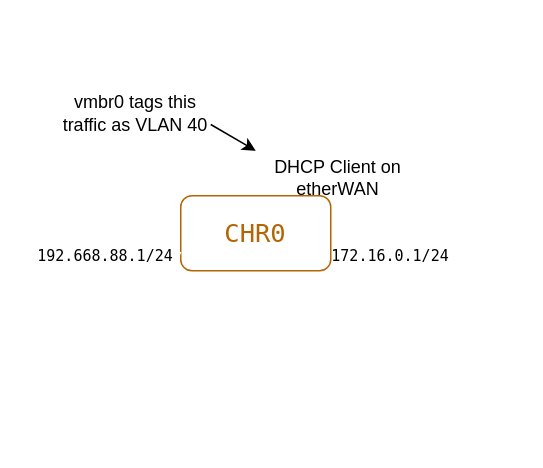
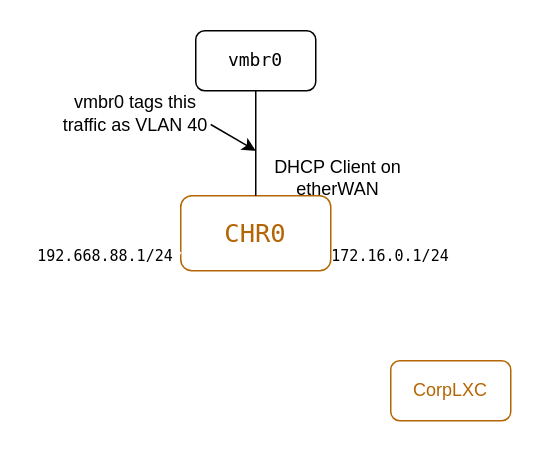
+ <mxCell id="6" value="&lt;pre&gt;vmbr0&lt;/pre&gt;" style="rounded=1;whiteSpace=wrap;html=1;strokeColor=light-dark(#000000,#000099);" vertex="1" parent="1"><mxGeometry x="130" y="20" width="80" height="40" as="geometry" /></mxCell>
+ <mxCell id="7" value="" style="endArrow=none;html=1;rounded=0;entryX=0.5;entryY=1;entryDx=0;entryDy=0;exitX=0.5;exitY=0;exitDx=0;exitDy=0;strokeColor=light-dark(#000000,#000099);" edge="1" parent="1" source="2" target="6"><mxGeometry width="50" height="50" relative="1" as="geometry"><mxPoint x="180" y="220" as="sourcePoint" /><mxPoint x="230" y="170" as="targetPoint" /></mxGeometry></mxCell>
+ <mxCell id="4" value="&lt;span style=&quot;color: light-dark(rgb(180, 101, 4), rgb(255, 65, 73));&quot;&gt;CorpLXC&lt;/span&gt;" style="rounded=1;whiteSpace=wrap;html=1;strokeColor=light-dark(#B46504,#FF4149);" vertex="1" parent="1"><mxGeometry x="260" y="240" width="80" height="40" as="geometry" /></mxCell>
